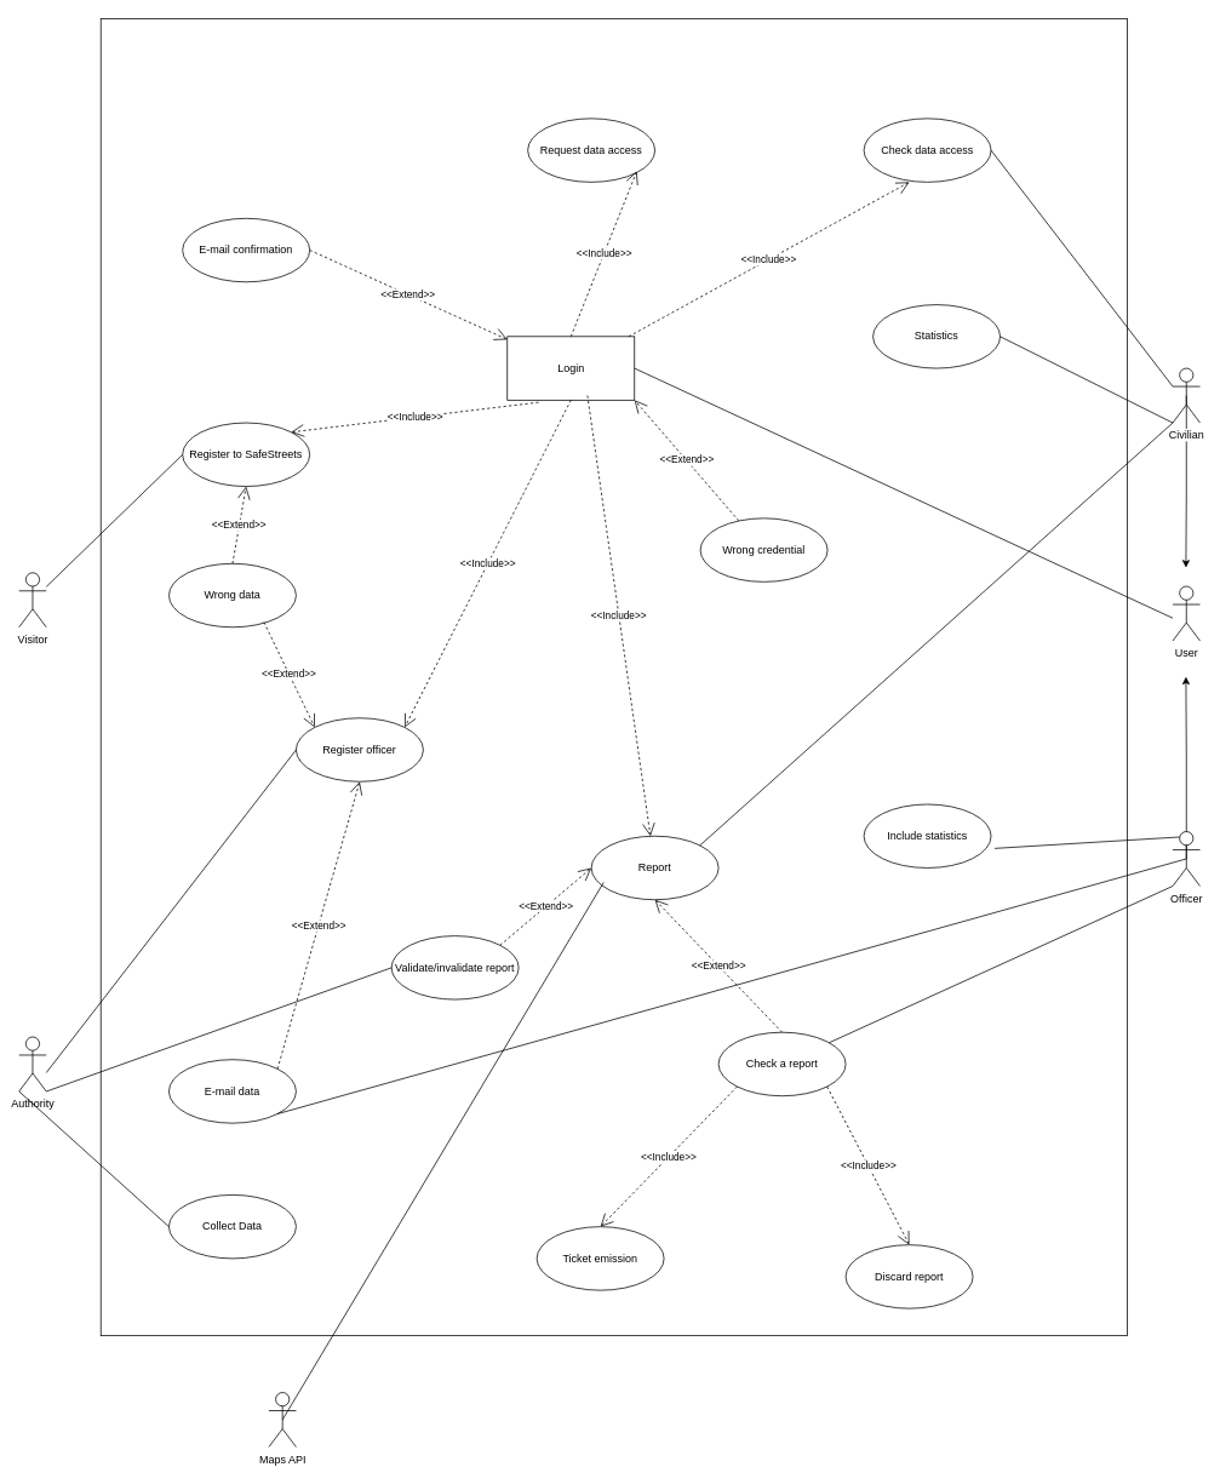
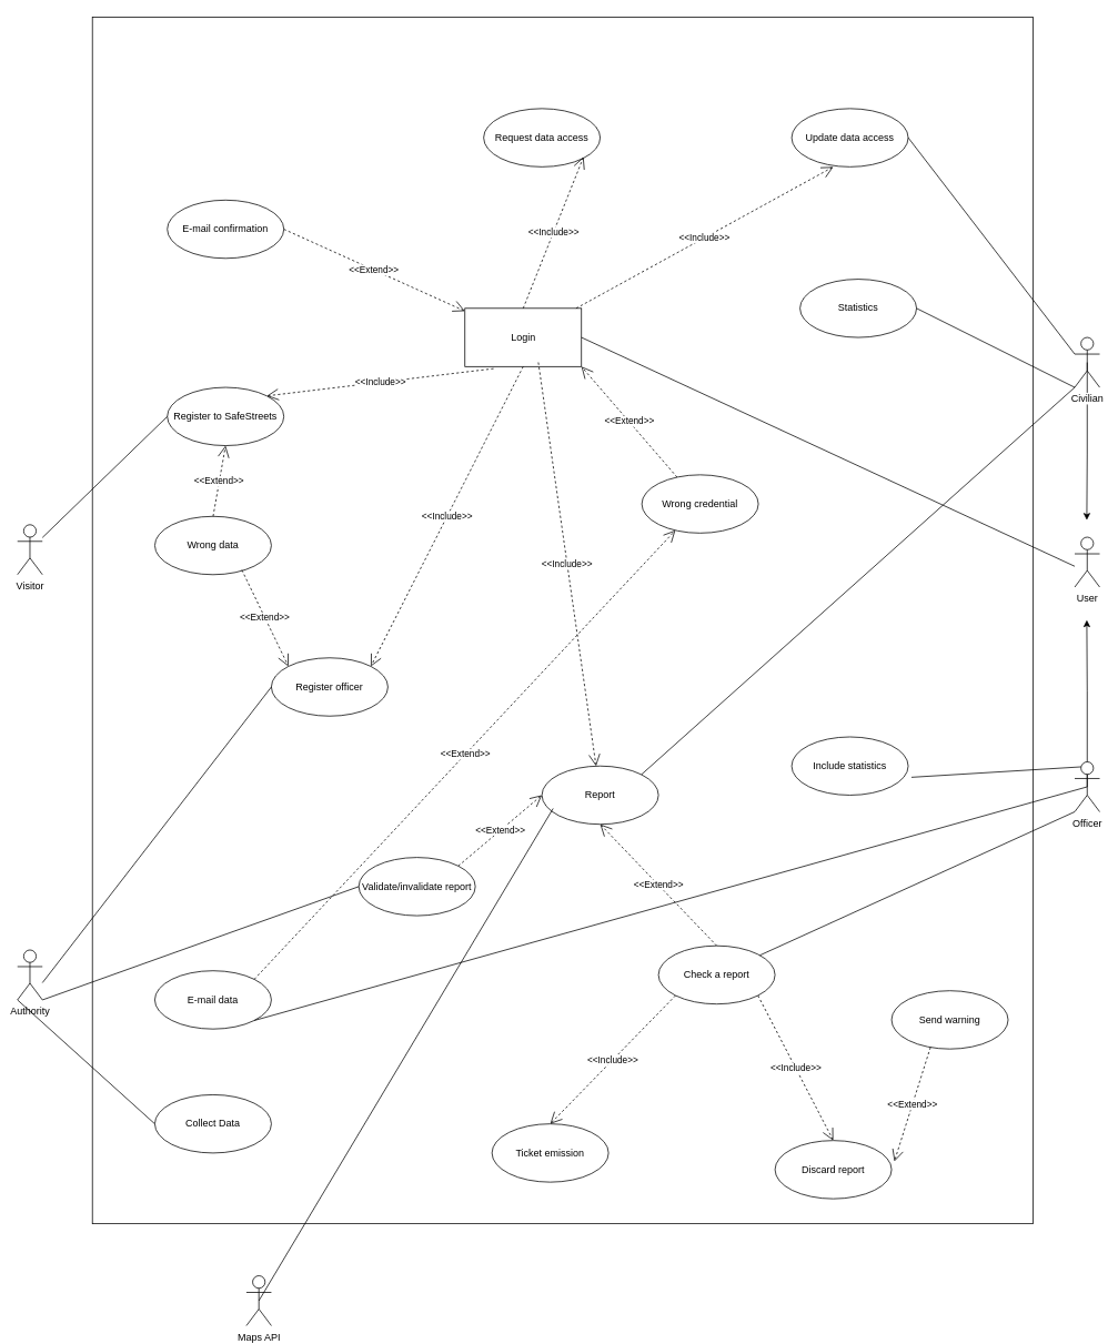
- <mxCell id="30" value="Check data access" style="ellipse;whiteSpace=wrap;html=1;" parent="1" vertex="1"><mxGeometry x="950" y="130" width="140" height="70" as="geometry" /></mxCell>
+ <mxCell id="30" value="Update data access" style="ellipse;whiteSpace=wrap;html=1;" parent="1" vertex="1"><mxGeometry x="950" y="130" width="140" height="70" as="geometry" /></mxCell>
- <mxCell id="42" value="&amp;lt;&amp;lt;Extend&amp;gt;&amp;gt;" style="endArrow=open;endSize=12;dashed=1;html=1;exitX=1;exitY=0;exitDx=0;exitDy=0;entryX=0.5;entryY=1;entryDx=0;entryDy=0;" parent="1" source="41" target="6" edge="1"><mxGeometry width="160" relative="1" as="geometry"><mxPoint x="465" y="1171" as="sourcePoint" /><mxPoint x="325" y="1025" as="targetPoint" /></mxGeometry></mxCell>
+ <mxCell id="42" value="&amp;lt;&amp;lt;Extend&amp;gt;&amp;gt;" style="endArrow=open;endSize=12;dashed=1;html=1;exitX=1;exitY=0;exitDx=0;exitDy=0;" parent="1" source="41" target="11" edge="1"><mxGeometry width="160" relative="1" as="geometry"><mxPoint x="465" y="1171" as="sourcePoint" /><mxPoint x="325" y="1025" as="targetPoint" /></mxGeometry></mxCell>
+ <mxCell id="33" value="Send warning" style="ellipse;whiteSpace=wrap;html=1;" parent="1" vertex="1"><mxGeometry x="1070" y="1190" width="140" height="70" as="geometry" /></mxCell>
+ <mxCell id="34" value="&amp;lt;&amp;lt;Extend&amp;gt;&amp;gt;" style="endArrow=open;endSize=12;dashed=1;html=1;exitX=0.334;exitY=0.97;exitDx=0;exitDy=0;entryX=1.024;entryY=0.359;entryDx=0;entryDy=0;entryPerimeter=0;exitPerimeter=0;" parent="1" source="33" target="27" edge="1"><mxGeometry width="160" relative="1" as="geometry"><mxPoint x="1132" y="1341.09" as="sourcePoint" /><mxPoint x="1047.7" y="1196.11" as="targetPoint" /></mxGeometry></mxCell>
